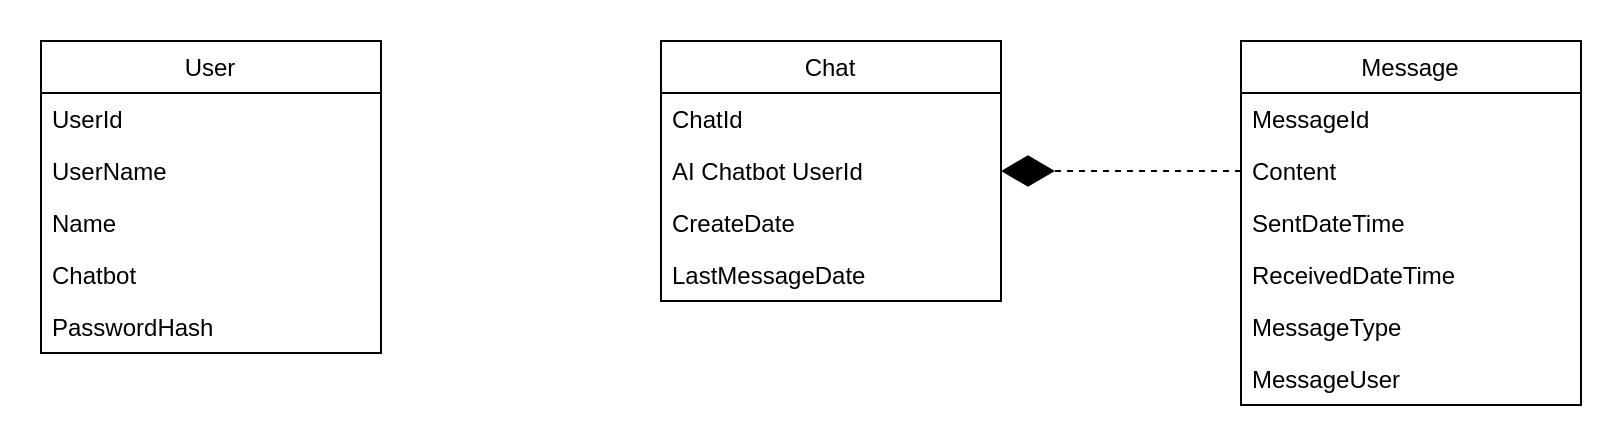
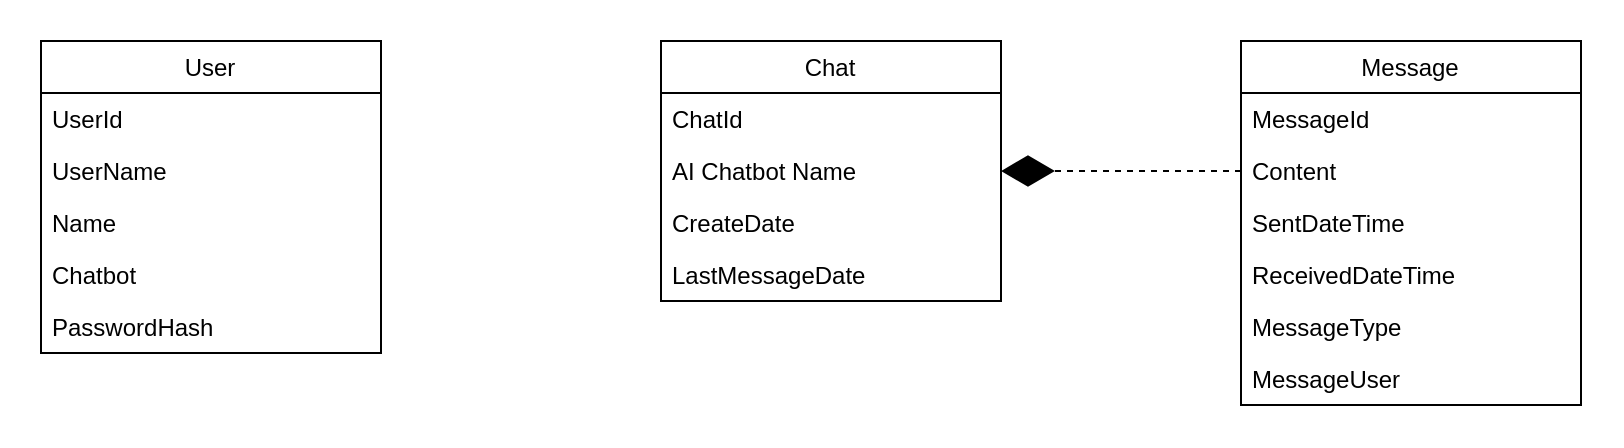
- <mxCell id="10" value="AI Chatbot UserId" style="text;strokeColor=none;fillColor=none;align=left;verticalAlign=top;spacingLeft=4;spacingRight=4;overflow=hidden;rotatable=0;points=[[0,0.5],[1,0.5]];portConstraint=eastwest;" vertex="1" parent="8"><mxGeometry y="52" width="170" height="26" as="geometry" /></mxCell>
+ <mxCell id="10" value="AI Chatbot Name" style="text;strokeColor=none;fillColor=none;align=left;verticalAlign=top;spacingLeft=4;spacingRight=4;overflow=hidden;rotatable=0;points=[[0,0.5],[1,0.5]];portConstraint=eastwest;" vertex="1" parent="8"><mxGeometry y="52" width="170" height="26" as="geometry" /></mxCell>
